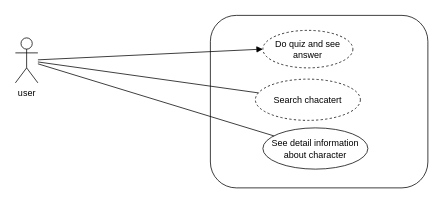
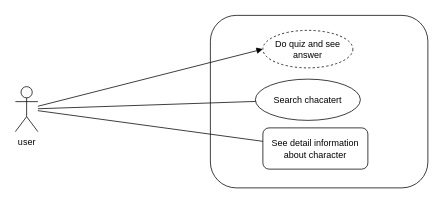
- <mxCell id="3" value="user" style="shape=umlActor;verticalLabelPosition=bottom;verticalAlign=top;html=1;outlineConnect=0;" vertex="1" parent="1"><mxGeometry x="20" y="50" width="30" height="60" as="geometry" /></mxCell>
+ <mxCell id="3" value="user" style="shape=umlActor;verticalLabelPosition=bottom;verticalAlign=top;html=1;outlineConnect=0;" vertex="1" parent="1"><mxGeometry x="20" y="115" width="30" height="60" as="geometry" /></mxCell>
- <mxCell id="4" value="Search chacatert" style="ellipse;whiteSpace=wrap;html=1;dashed=1;" vertex="1" parent="1"><mxGeometry x="340" y="105" width="140" height="55" as="geometry" /></mxCell>
+ <mxCell id="4" value="Search chacatert" style="ellipse;whiteSpace=wrap;html=1;" vertex="1" parent="1"><mxGeometry x="340" y="105" width="140" height="55" as="geometry" /></mxCell>
- <mxCell id="6" value="See detail information about character" style="ellipse;whiteSpace=wrap;html=1;" vertex="1" parent="1"><mxGeometry x="350" y="170" width="140" height="55" as="geometry" /></mxCell>
+ <mxCell id="6" value="See detail information about character" style="whiteSpace=wrap;html=1;rounded=1;" vertex="1" parent="1"><mxGeometry x="350" y="170" width="140" height="55" as="geometry" /></mxCell>
